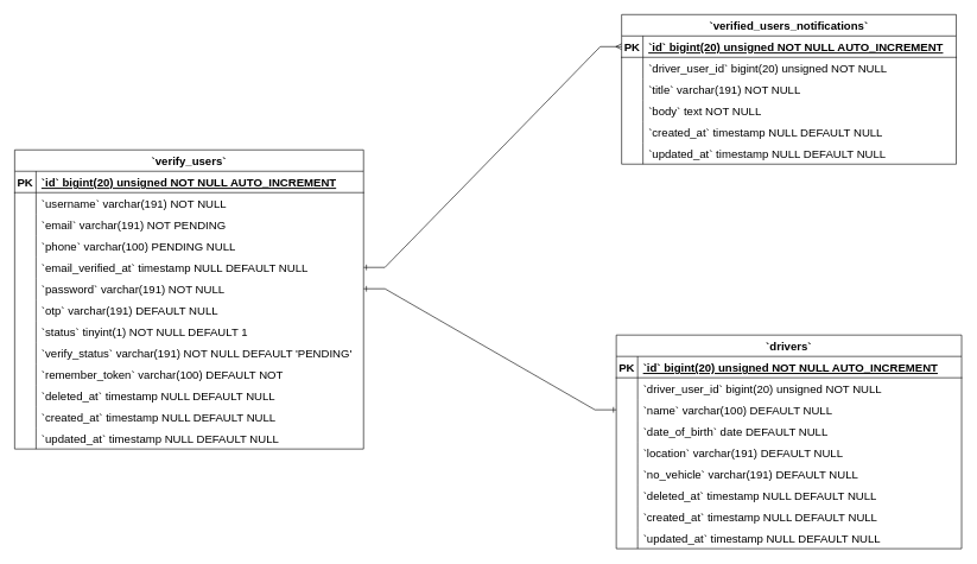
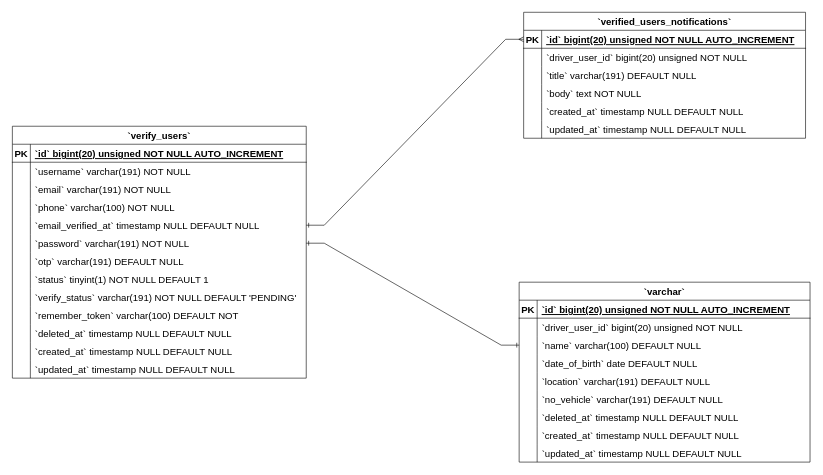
- <mxCell id="51" value="`title` varchar(191) NOT NULL" style="shape=partialRectangle;overflow=hidden;connectable=0;fillColor=none;align=left;strokeColor=inherit;top=0;left=0;bottom=0;right=0;spacingLeft=6;fontSize=16;" parent="49" vertex="1"><mxGeometry x="30" width="440" height="30" as="geometry"><mxRectangle width="440" height="30" as="alternateBounds" /></mxGeometry></mxCell>
+ <mxCell id="51" value="`title` varchar(191) DEFAULT NULL" style="shape=partialRectangle;overflow=hidden;connectable=0;fillColor=none;align=left;strokeColor=inherit;top=0;left=0;bottom=0;right=0;spacingLeft=6;fontSize=16;" parent="49" vertex="1"><mxGeometry x="30" width="440" height="30" as="geometry"><mxRectangle width="440" height="30" as="alternateBounds" /></mxGeometry></mxCell>
- <mxCell id="11" value="`email` varchar(191) NOT PENDING" style="shape=partialRectangle;overflow=hidden;connectable=0;fillColor=none;align=left;strokeColor=inherit;top=0;left=0;bottom=0;right=0;spacingLeft=6;fontSize=16;" parent="9" vertex="1"><mxGeometry x="30" width="460" height="30" as="geometry"><mxRectangle width="460" height="30" as="alternateBounds" /></mxGeometry></mxCell>
+ <mxCell id="11" value="`email` varchar(191) NOT NULL" style="shape=partialRectangle;overflow=hidden;connectable=0;fillColor=none;align=left;strokeColor=inherit;top=0;left=0;bottom=0;right=0;spacingLeft=6;fontSize=16;" parent="9" vertex="1"><mxGeometry x="30" width="460" height="30" as="geometry"><mxRectangle width="460" height="30" as="alternateBounds" /></mxGeometry></mxCell>
- <mxCell id="14" value="`phone` varchar(100) PENDING NULL" style="shape=partialRectangle;overflow=hidden;connectable=0;fillColor=none;align=left;strokeColor=inherit;top=0;left=0;bottom=0;right=0;spacingLeft=6;fontSize=16;" parent="12" vertex="1"><mxGeometry x="30" width="460" height="30" as="geometry"><mxRectangle width="460" height="30" as="alternateBounds" /></mxGeometry></mxCell>
+ <mxCell id="14" value="`phone` varchar(100) NOT NULL" style="shape=partialRectangle;overflow=hidden;connectable=0;fillColor=none;align=left;strokeColor=inherit;top=0;left=0;bottom=0;right=0;spacingLeft=6;fontSize=16;" parent="12" vertex="1"><mxGeometry x="30" width="460" height="30" as="geometry"><mxRectangle width="460" height="30" as="alternateBounds" /></mxGeometry></mxCell>
- <mxCell id="61" value="`drivers`" style="shape=table;startSize=30;container=1;collapsible=1;childLayout=tableLayout;fixedRows=1;rowLines=0;fontStyle=1;align=center;resizeLast=1;fontSize=16;" parent="1" vertex="1"><mxGeometry x="865" y="470" width="485" height="300" as="geometry" /></mxCell>
+ <mxCell id="61" value="`varchar`" style="shape=table;startSize=30;container=1;collapsible=1;childLayout=tableLayout;fixedRows=1;rowLines=0;fontStyle=1;align=center;resizeLast=1;fontSize=16;" parent="1" vertex="1"><mxGeometry x="865" y="470" width="485" height="300" as="geometry" /></mxCell>
